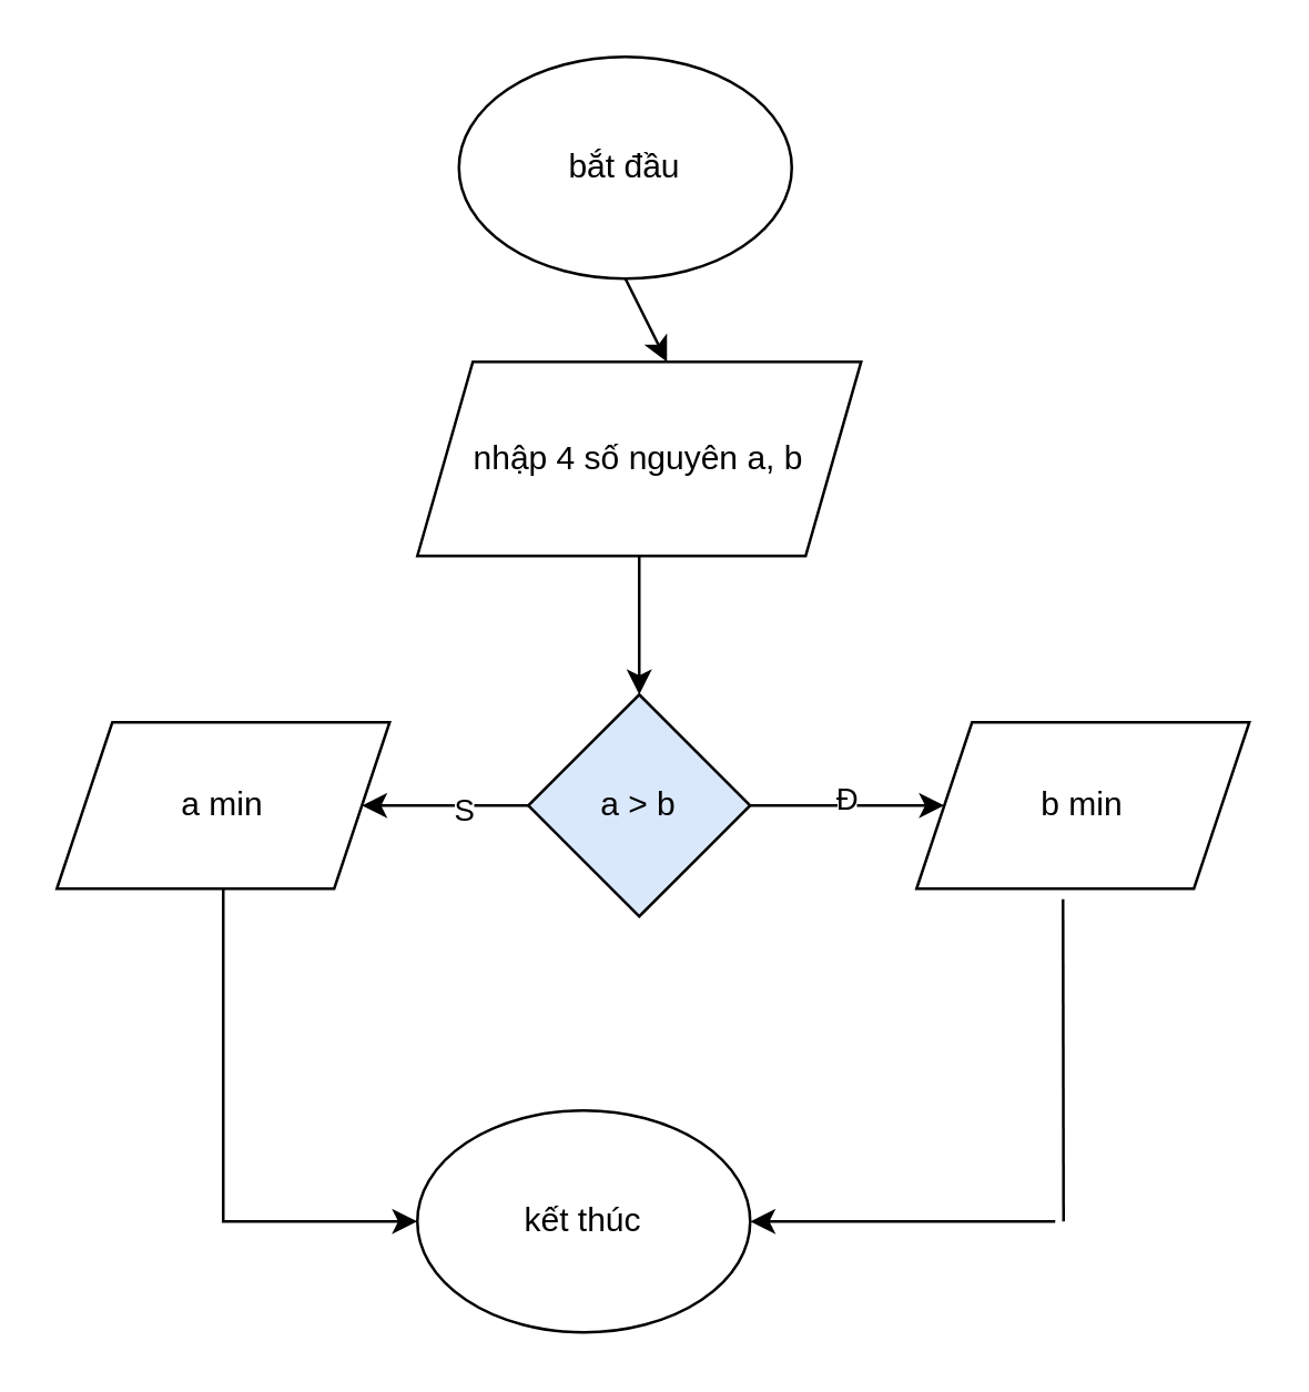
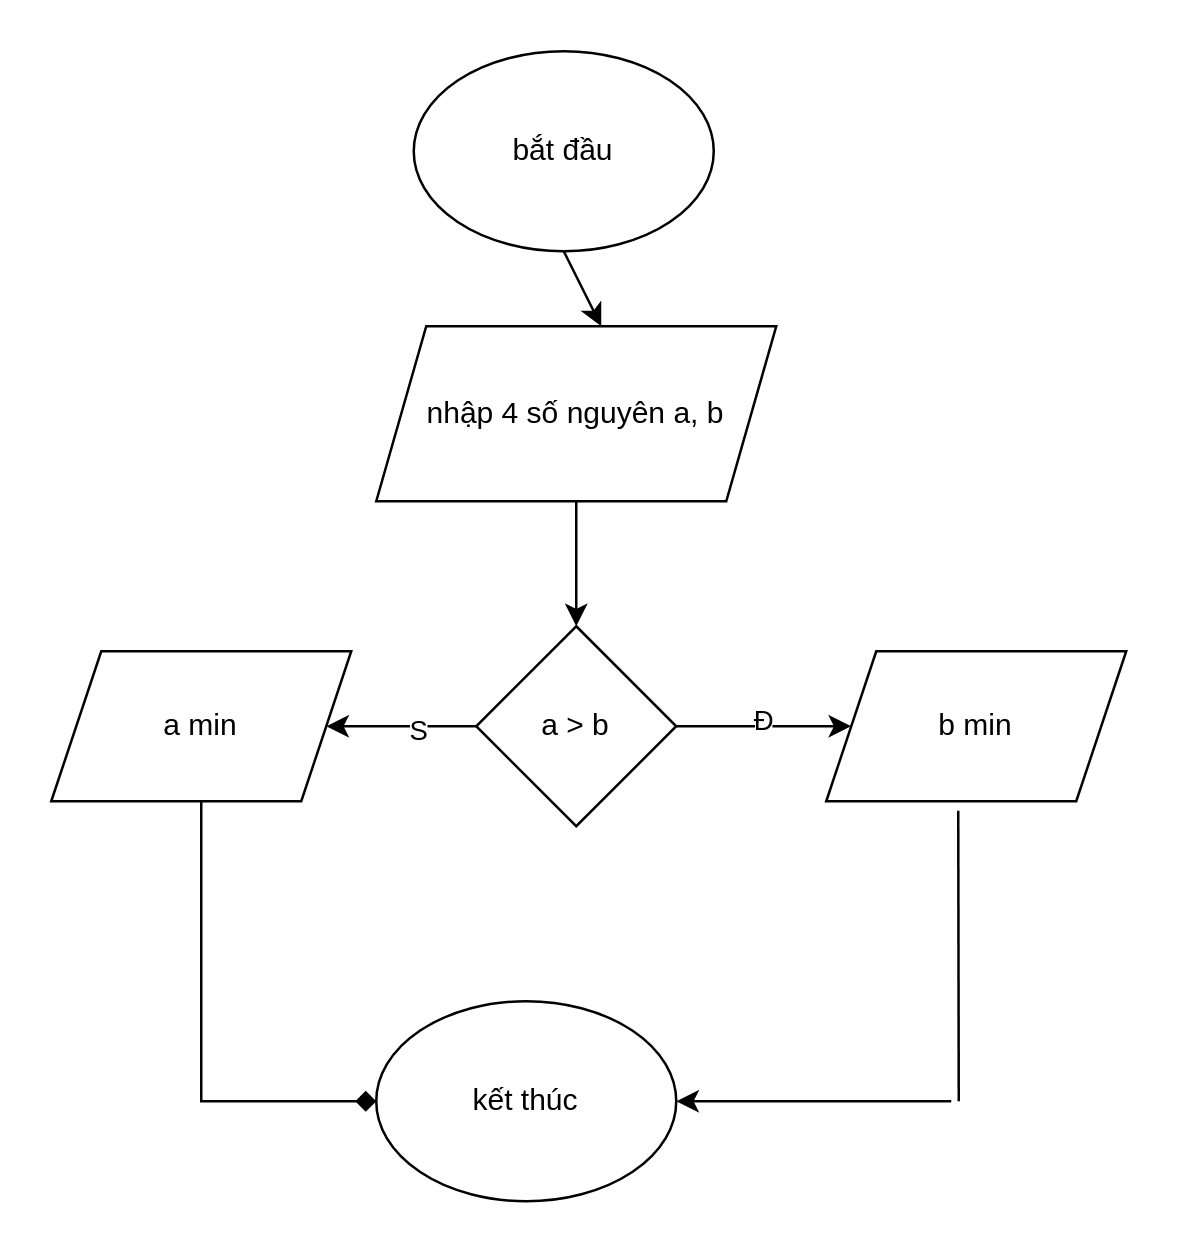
- <mxCell id="10" value="a &amp;gt; b" style="rhombus;whiteSpace=wrap;html=1;fillColor=#dae8fc;" parent="1" vertex="1"><mxGeometry x="190" y="250" width="80" height="80" as="geometry" /></mxCell>
+ <mxCell id="10" value="a &amp;gt; b" style="rhombus;whiteSpace=wrap;html=1;" parent="1" vertex="1"><mxGeometry x="190" y="250" width="80" height="80" as="geometry" /></mxCell>
- <mxCell id="12" style="edgeStyle=orthogonalEdgeStyle;rounded=0;orthogonalLoop=1;jettySize=auto;html=1;exitX=0.5;exitY=1;exitDx=0;exitDy=0;entryX=0;entryY=0.5;entryDx=0;entryDy=0;" parent="1" source="13" target="14" edge="1"><mxGeometry relative="1" as="geometry" /></mxCell>
+ <mxCell id="12" style="edgeStyle=orthogonalEdgeStyle;rounded=0;orthogonalLoop=1;jettySize=auto;html=1;exitX=0.5;exitY=1;exitDx=0;exitDy=0;entryX=0;entryY=0.5;entryDx=0;entryDy=0;endArrow=diamond;" parent="1" source="13" target="14" edge="1"><mxGeometry relative="1" as="geometry" /></mxCell>
